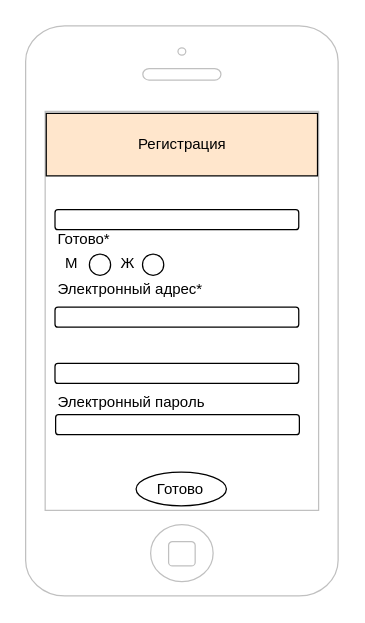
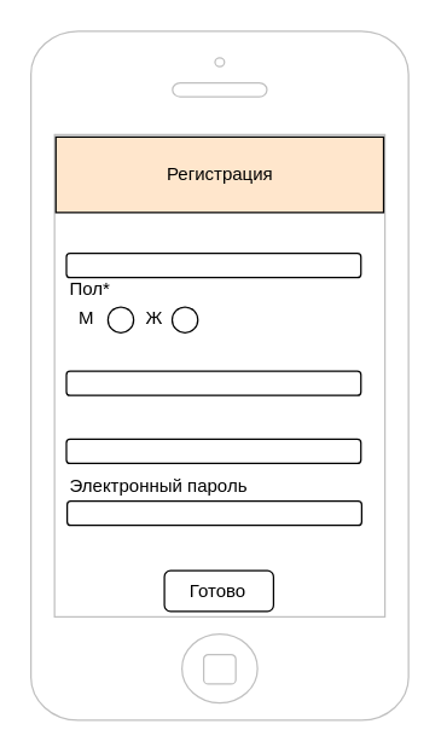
- <mxCell id="4" value="Готово*" style="text;html=1;strokeColor=none;fillColor=none;align=left;verticalAlign=middle;whiteSpace=wrap;rounded=0;" parent="1" vertex="1"><mxGeometry x="43.5" y="181" width="167" height="20" as="geometry" /></mxCell>
+ <mxCell id="4" value="Пол*" style="text;html=1;strokeColor=none;fillColor=none;align=left;verticalAlign=middle;whiteSpace=wrap;rounded=0;" parent="1" vertex="1"><mxGeometry x="43.5" y="181" width="167" height="20" as="geometry" /></mxCell>
- <mxCell id="5" value="Электронный адрес*" style="text;html=1;strokeColor=none;fillColor=none;align=left;verticalAlign=middle;whiteSpace=wrap;rounded=0;" parent="1" vertex="1"><mxGeometry x="43.5" y="221" width="155" height="20" as="geometry" /></mxCell>
- <mxCell id="8" value="Готово" style="ellipse;whiteSpace=wrap;html=1;strokeColor=#000000;" parent="1" vertex="1"><mxGeometry x="108.37" y="377" width="72.25" height="27" as="geometry" /></mxCell>
+ <mxCell id="8" value="Готово" style="rounded=1;whiteSpace=wrap;html=1;strokeColor=#000000;" parent="1" vertex="1"><mxGeometry x="108.37" y="377" width="72.25" height="27" as="geometry" /></mxCell>
